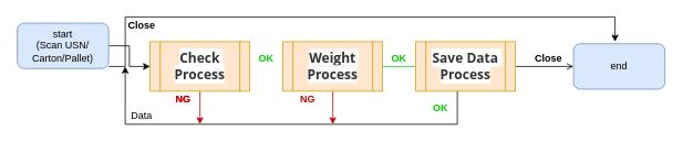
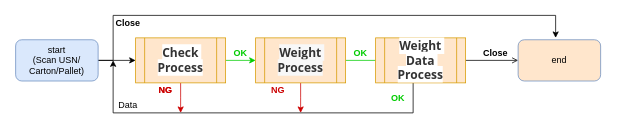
- <mxCell id="4" value="start&lt;br&gt;(Scan USN/ Carton/Pallet)" style="rounded=1;whiteSpace=wrap;html=1;fillColor=#dae8fc;strokeColor=#6c8ebf;" parent="1" vertex="1"><mxGeometry x="20" y="27.5" width="110" height="55" as="geometry" /></mxCell>
+ <mxCell id="4" value="start&lt;br&gt;(Scan USN/ Carton/Pallet)" style="rounded=1;whiteSpace=wrap;html=1;fillColor=#dae8fc;strokeColor=#6c8ebf;" parent="1" vertex="1"><mxGeometry x="20" y="52.5" width="110" height="55" as="geometry" /></mxCell>
+ <mxCell id="5" value="" style="edgeStyle=orthogonalEdgeStyle;rounded=0;orthogonalLoop=1;jettySize=auto;html=1;strokeColor=#00CC00;" parent="1" source="7" target="10" edge="1"><mxGeometry relative="1" as="geometry" /></mxCell>
- <mxCell id="13" value="&lt;strong style=&quot;box-sizing: border-box ; color: rgb(51 , 51 , 51) ; font-family: &amp;#34;open sans&amp;#34; , &amp;#34;clear sans&amp;#34; , &amp;#34;helvetica neue&amp;#34; , &amp;#34;helvetica&amp;#34; , &amp;#34;arial&amp;#34; , sans-serif ; font-size: 16px ; text-align: left ; white-space: pre-wrap ; background-color: rgb(255 , 255 , 255)&quot;&gt;&lt;span class=&quot;md-plain&quot; style=&quot;box-sizing: border-box&quot;&gt;Save Data Process&lt;/span&gt;&lt;/strong&gt;" style="shape=process;whiteSpace=wrap;html=1;backgroundOutline=1;fillColor=#ffe6cc;strokeColor=#d79b00;" parent="1" vertex="1"><mxGeometry x="500" y="50" width="120" height="60" as="geometry" /></mxCell>
+ <mxCell id="13" value="&lt;strong style=&quot;box-sizing: border-box ; color: rgb(51 , 51 , 51) ; font-family: &amp;#34;open sans&amp;#34; , &amp;#34;clear sans&amp;#34; , &amp;#34;helvetica neue&amp;#34; , &amp;#34;helvetica&amp;#34; , &amp;#34;arial&amp;#34; , sans-serif ; font-size: 16px ; text-align: left ; white-space: pre-wrap ; background-color: rgb(255 , 255 , 255)&quot;&gt;&lt;span class=&quot;md-plain&quot; style=&quot;box-sizing: border-box&quot;&gt;Weight Data Process&lt;/span&gt;&lt;/strong&gt;" style="shape=process;whiteSpace=wrap;html=1;backgroundOutline=1;fillColor=#ffe6cc;strokeColor=#d79b00;" parent="1" vertex="1"><mxGeometry x="500" y="50" width="120" height="60" as="geometry" /></mxCell>
- <mxCell id="14" value="end" style="rounded=1;whiteSpace=wrap;html=1;fillColor=#dae8fc;strokeColor=#6c8ebf;" parent="1" vertex="1"><mxGeometry x="690" y="52.5" width="110" height="55" as="geometry" /></mxCell>
+ <mxCell id="14" value="end" style="rounded=1;whiteSpace=wrap;html=1;fillColor=#ffe6cc;strokeColor=#6c8ebf;" parent="1" vertex="1"><mxGeometry x="690" y="52.5" width="110" height="55" as="geometry" /></mxCell>
